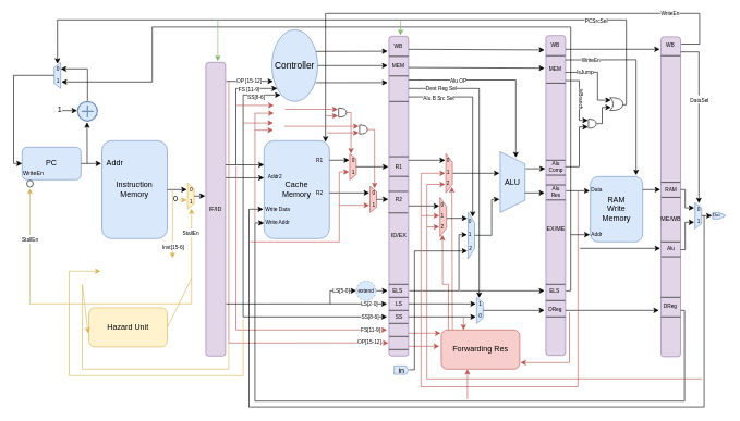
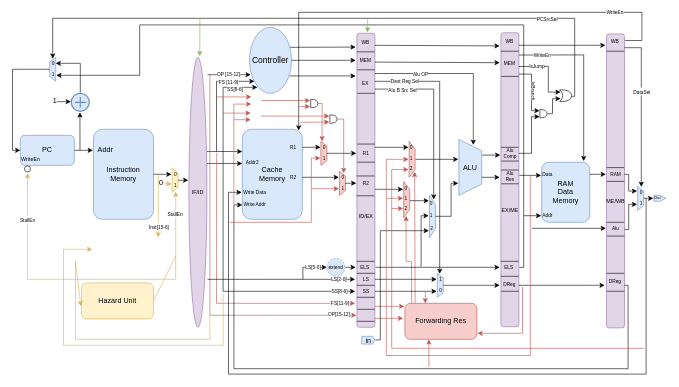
+ <mxCell id="67" value="EX" style="text;html=1;align=center;verticalAlign=middle;resizable=0;points=[];autosize=1;fontSize=8;" parent="2" vertex="1"><mxGeometry x="573" y="108" width="30" height="20" as="geometry" /></mxCell>
- <mxCell id="44" value="&lt;font style=&quot;font-size: 9px&quot;&gt;IF/ID&lt;/font&gt;" style="rounded=1;whiteSpace=wrap;html=1;fontSize=8;fillColor=#e1d5e7;strokeColor=#9673a6;" parent="2" vertex="1"><mxGeometry x="294" y="75" width="30" height="450" as="geometry" /></mxCell>
+ <mxCell id="44" value="&lt;font style=&quot;font-size: 9px&quot;&gt;IF/ID&lt;/font&gt;" style="ellipse;whiteSpace=wrap;html=1;fontSize=8;fillColor=#e1d5e7;strokeColor=#9673a6;" parent="2" vertex="1"><mxGeometry x="294" y="75" width="30" height="450" as="geometry" /></mxCell>
- <mxCell id="220" value="RAM&lt;br&gt;Write&lt;br&gt;Memory" style="rounded=1;whiteSpace=wrap;html=1;fillColor=#dae8fc;strokeColor=#6c8ebf;" parent="2" vertex="1"><mxGeometry x="882" y="250" width="80" height="100" as="geometry" /></mxCell>
+ <mxCell id="220" value="RAM&lt;br&gt;Data&lt;br&gt;Memory" style="rounded=1;whiteSpace=wrap;html=1;fillColor=#dae8fc;strokeColor=#6c8ebf;" parent="2" vertex="1"><mxGeometry x="882" y="250" width="80" height="100" as="geometry" /></mxCell>
